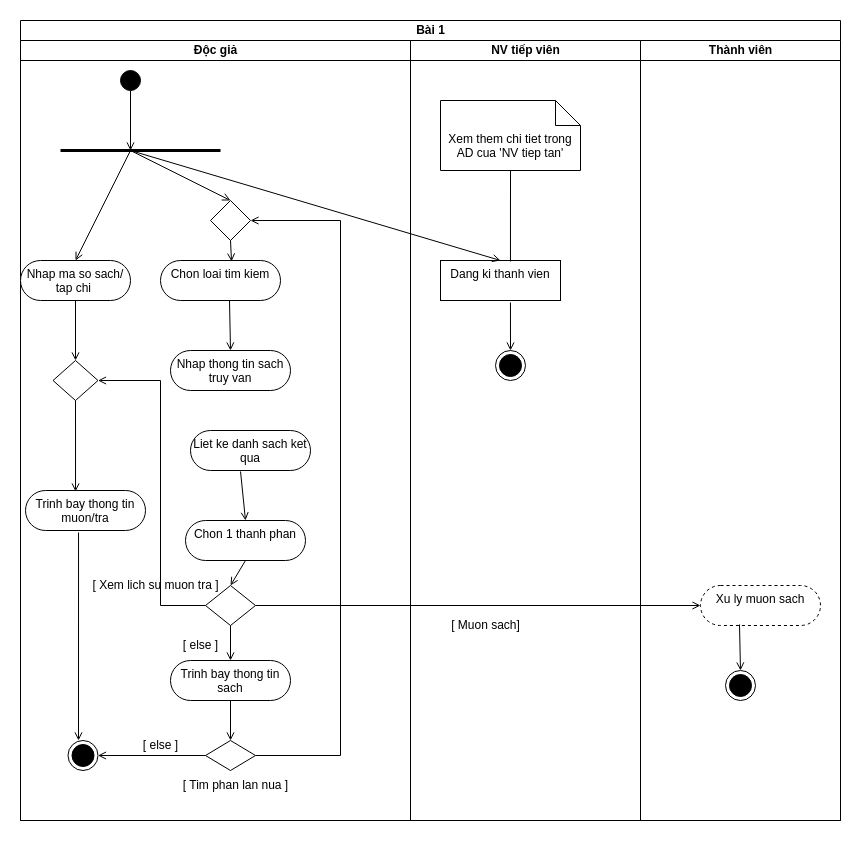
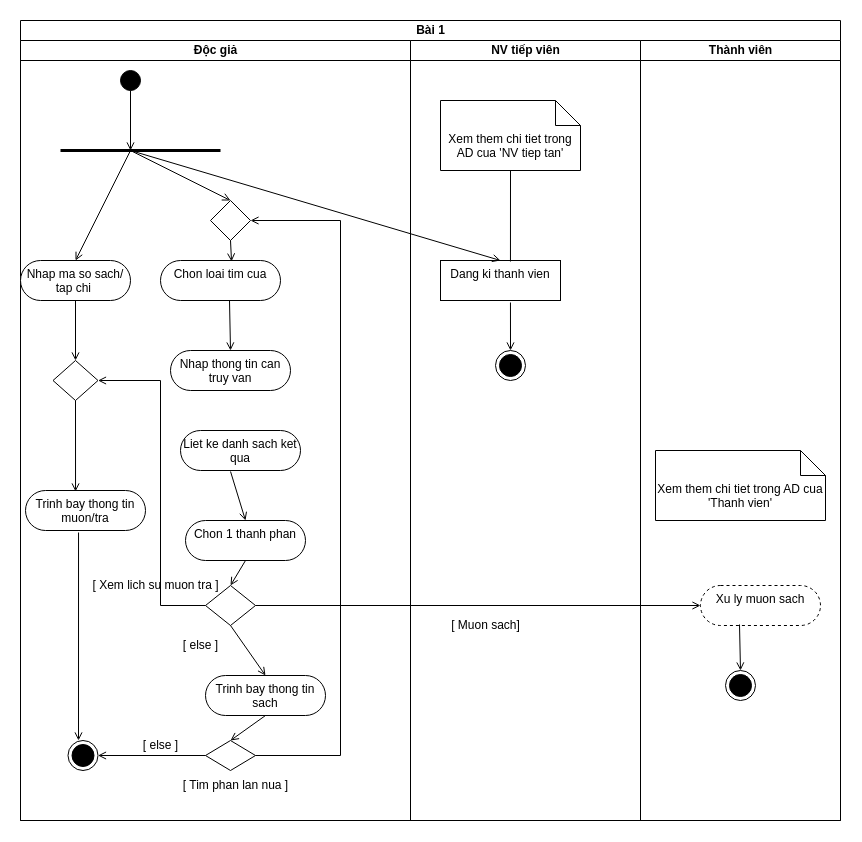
- <mxCell id="6" value="Chon loai tim kiem" style="html=1;align=center;verticalAlign=top;rounded=1;absoluteArcSize=1;arcSize=120;dashed=0;whiteSpace=wrap;" vertex="1" parent="3"><mxGeometry x="140" y="220" width="120" height="40" as="geometry" /></mxCell>
+ <mxCell id="6" value="Chon loai tim cua" style="html=1;align=center;verticalAlign=top;rounded=1;absoluteArcSize=1;arcSize=120;dashed=0;whiteSpace=wrap;" vertex="1" parent="3"><mxGeometry x="140" y="220" width="120" height="40" as="geometry" /></mxCell>
- <mxCell id="8" value="Nhap thong tin sach truy van" style="html=1;align=center;verticalAlign=top;rounded=1;absoluteArcSize=1;arcSize=120;dashed=0;whiteSpace=wrap;" vertex="1" parent="3"><mxGeometry x="150" y="310" width="120" height="40" as="geometry" /></mxCell>
+ <mxCell id="8" value="Nhap thong tin can truy van" style="html=1;align=center;verticalAlign=top;rounded=1;absoluteArcSize=1;arcSize=120;dashed=0;whiteSpace=wrap;" vertex="1" parent="3"><mxGeometry x="150" y="310" width="120" height="40" as="geometry" /></mxCell>
- <mxCell id="9" value="Liet ke danh sach ket qua" style="html=1;align=center;verticalAlign=top;rounded=1;absoluteArcSize=1;arcSize=120;dashed=0;whiteSpace=wrap;" vertex="1" parent="3"><mxGeometry x="170" y="390" width="120" height="40" as="geometry" /></mxCell>
+ <mxCell id="9" value="Liet ke danh sach ket qua" style="html=1;align=center;verticalAlign=top;rounded=1;absoluteArcSize=1;arcSize=120;dashed=0;whiteSpace=wrap;" vertex="1" parent="3"><mxGeometry x="160" y="390" width="120" height="40" as="geometry" /></mxCell>
+ <mxCell id="44" value="Xem them chi tiet trong AD cua 'Thanh vien'" style="shape=note2;boundedLbl=1;whiteSpace=wrap;html=1;size=25;verticalAlign=top;align=center;" vertex="1" parent="43"><mxGeometry x="15" y="410" width="170" height="70" as="geometry" /></mxCell>
- <mxCell id="12" value="Trinh bay thong tin sach" style="html=1;align=center;verticalAlign=top;rounded=1;absoluteArcSize=1;arcSize=120;dashed=0;whiteSpace=wrap;" vertex="1" parent="3"><mxGeometry x="150" y="620" width="120" height="40" as="geometry" /></mxCell>
+ <mxCell id="12" value="Trinh bay thong tin sach" style="html=1;align=center;verticalAlign=top;rounded=1;absoluteArcSize=1;arcSize=120;dashed=0;whiteSpace=wrap;" vertex="1" parent="3"><mxGeometry x="185" y="635" width="120" height="40" as="geometry" /></mxCell>
